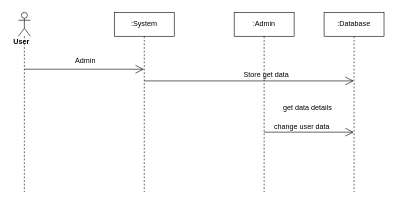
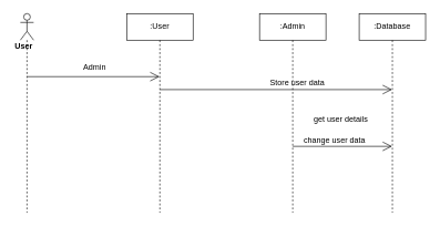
- <mxCell id="2" value=":System" style="shape=umlLifeline;perimeter=lifelinePerimeter;whiteSpace=wrap;html=1;container=1;collapsible=0;recursiveResize=0;outlineConnect=0;" parent="1" vertex="1"><mxGeometry x="190" y="20" width="100" height="300" as="geometry" /></mxCell>
+ <mxCell id="2" value=":User" style="shape=umlLifeline;perimeter=lifelinePerimeter;whiteSpace=wrap;html=1;container=1;collapsible=0;recursiveResize=0;outlineConnect=0;" parent="1" vertex="1"><mxGeometry x="190" y="20" width="100" height="300" as="geometry" /></mxCell>
- <mxCell id="9" value="Store get data" style="text;html=1;resizable=0;points=[];autosize=1;align=left;verticalAlign=top;spacingTop=-4;" parent="1" vertex="1"><mxGeometry x="404" y="115" width="100" height="20" as="geometry" /></mxCell>
+ <mxCell id="9" value="Store user data" style="text;html=1;resizable=0;points=[];autosize=1;align=left;verticalAlign=top;spacingTop=-4;" parent="1" vertex="1"><mxGeometry x="404" y="115" width="100" height="20" as="geometry" /></mxCell>
- <mxCell id="7" value="get data details" style="text;html=1;resizable=0;points=[];autosize=1;align=left;verticalAlign=top;spacingTop=-4;" parent="1" vertex="1"><mxGeometry x="470" y="170" width="100" height="20" as="geometry" /></mxCell>
+ <mxCell id="7" value="get user details" style="text;html=1;resizable=0;points=[];autosize=1;align=left;verticalAlign=top;spacingTop=-4;" parent="1" vertex="1"><mxGeometry x="470" y="170" width="100" height="20" as="geometry" /></mxCell>
